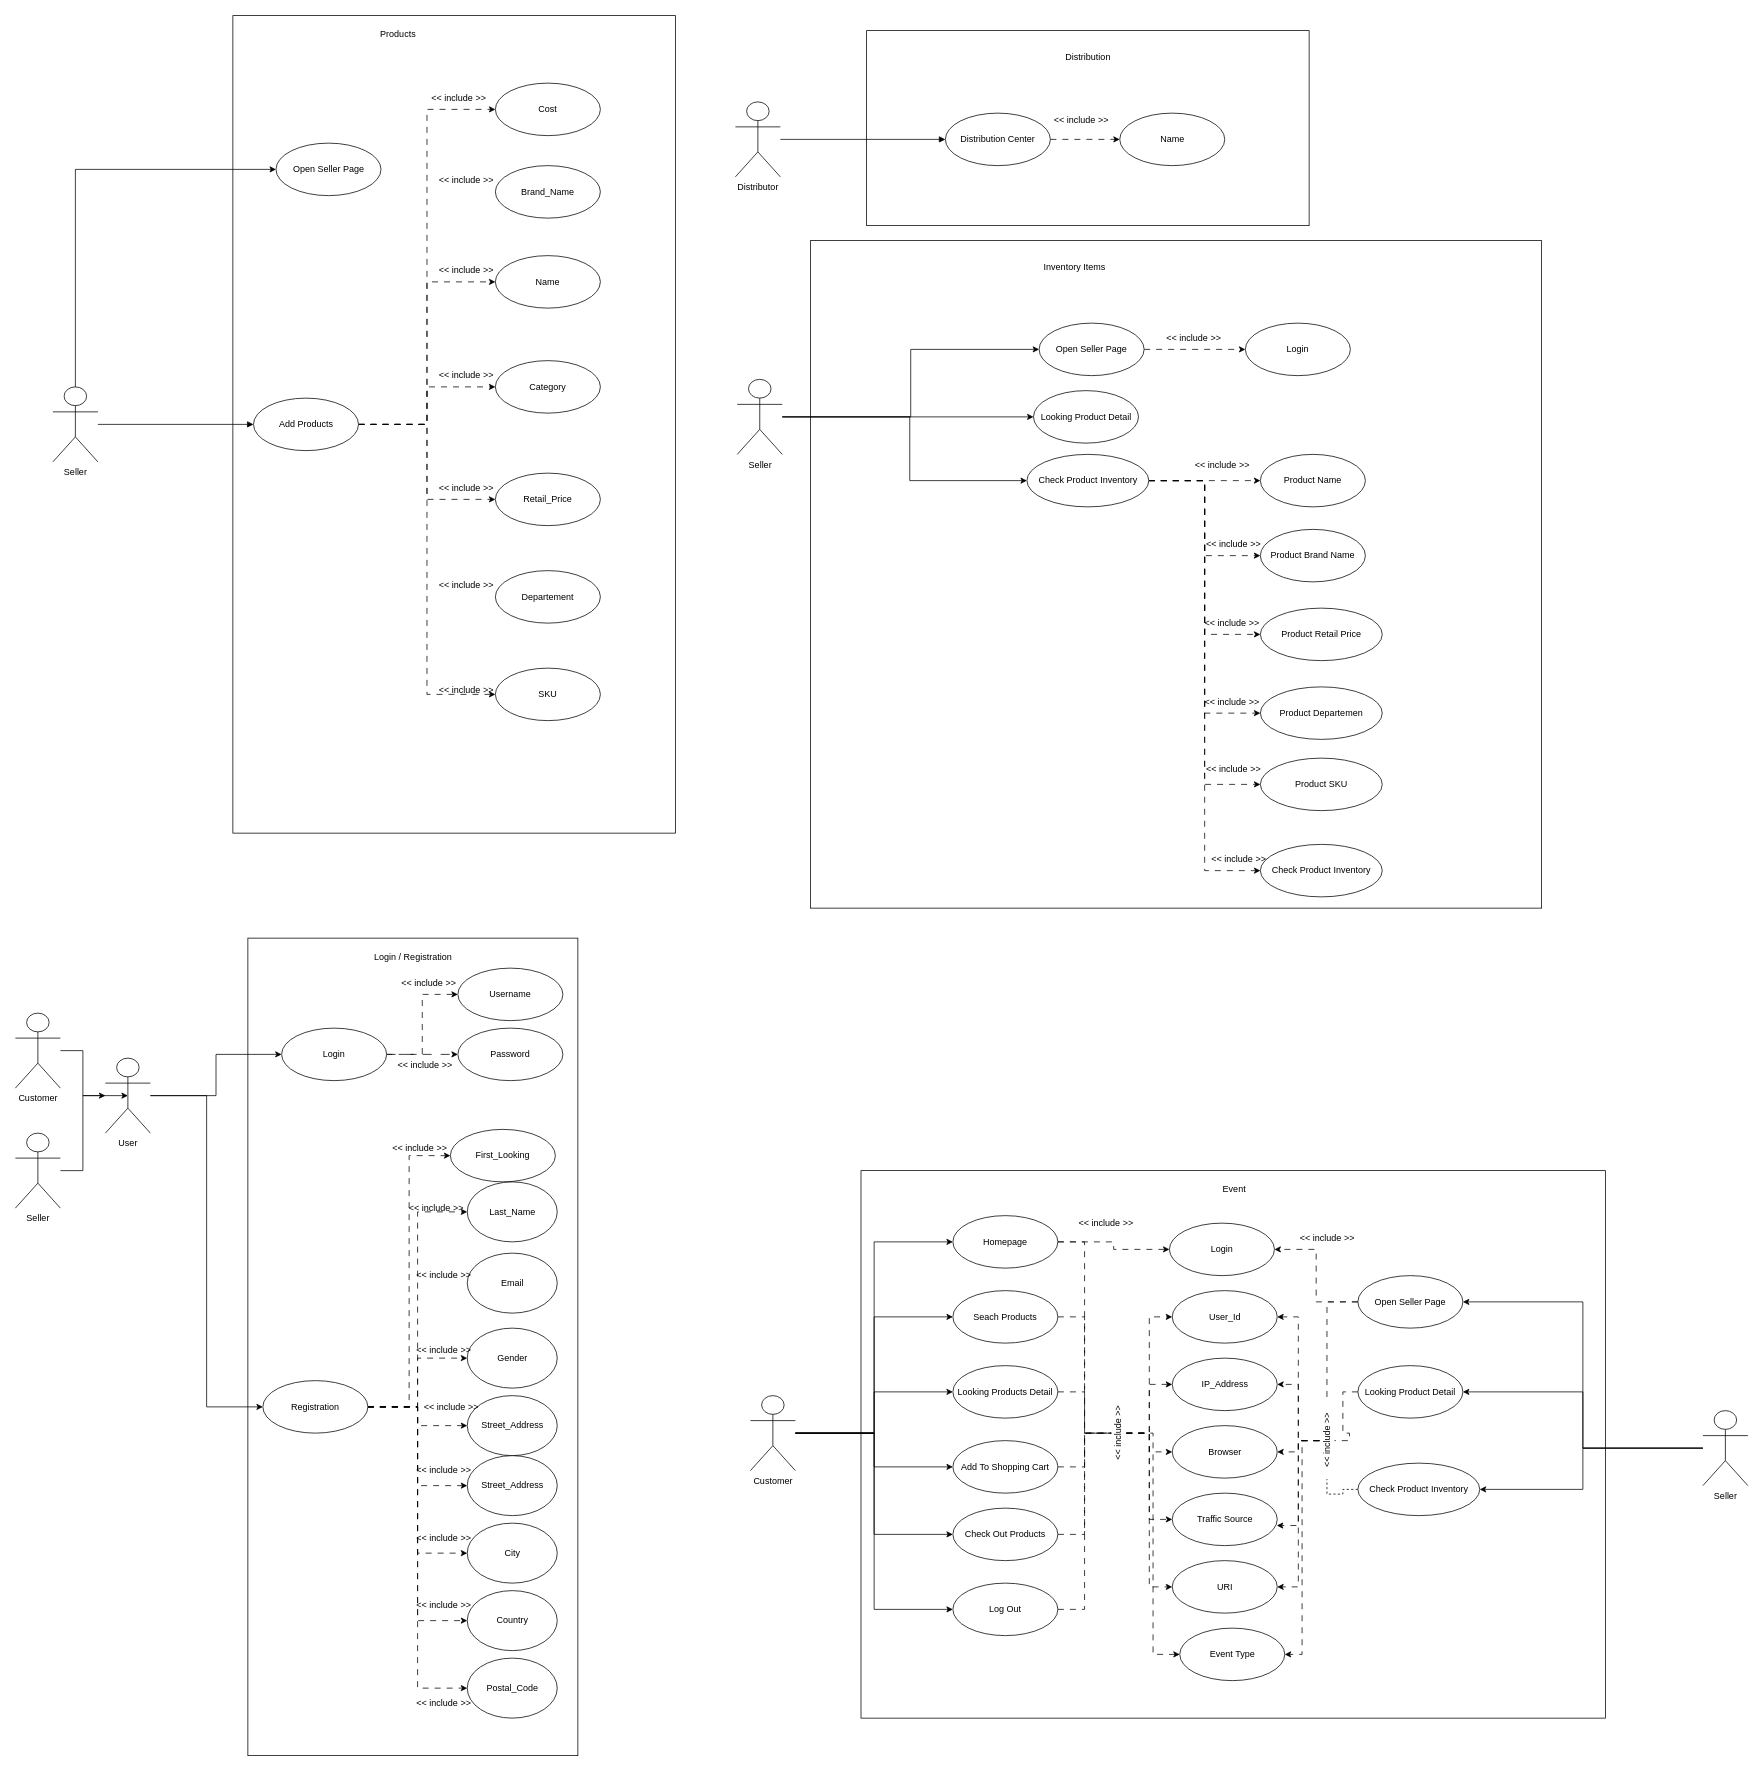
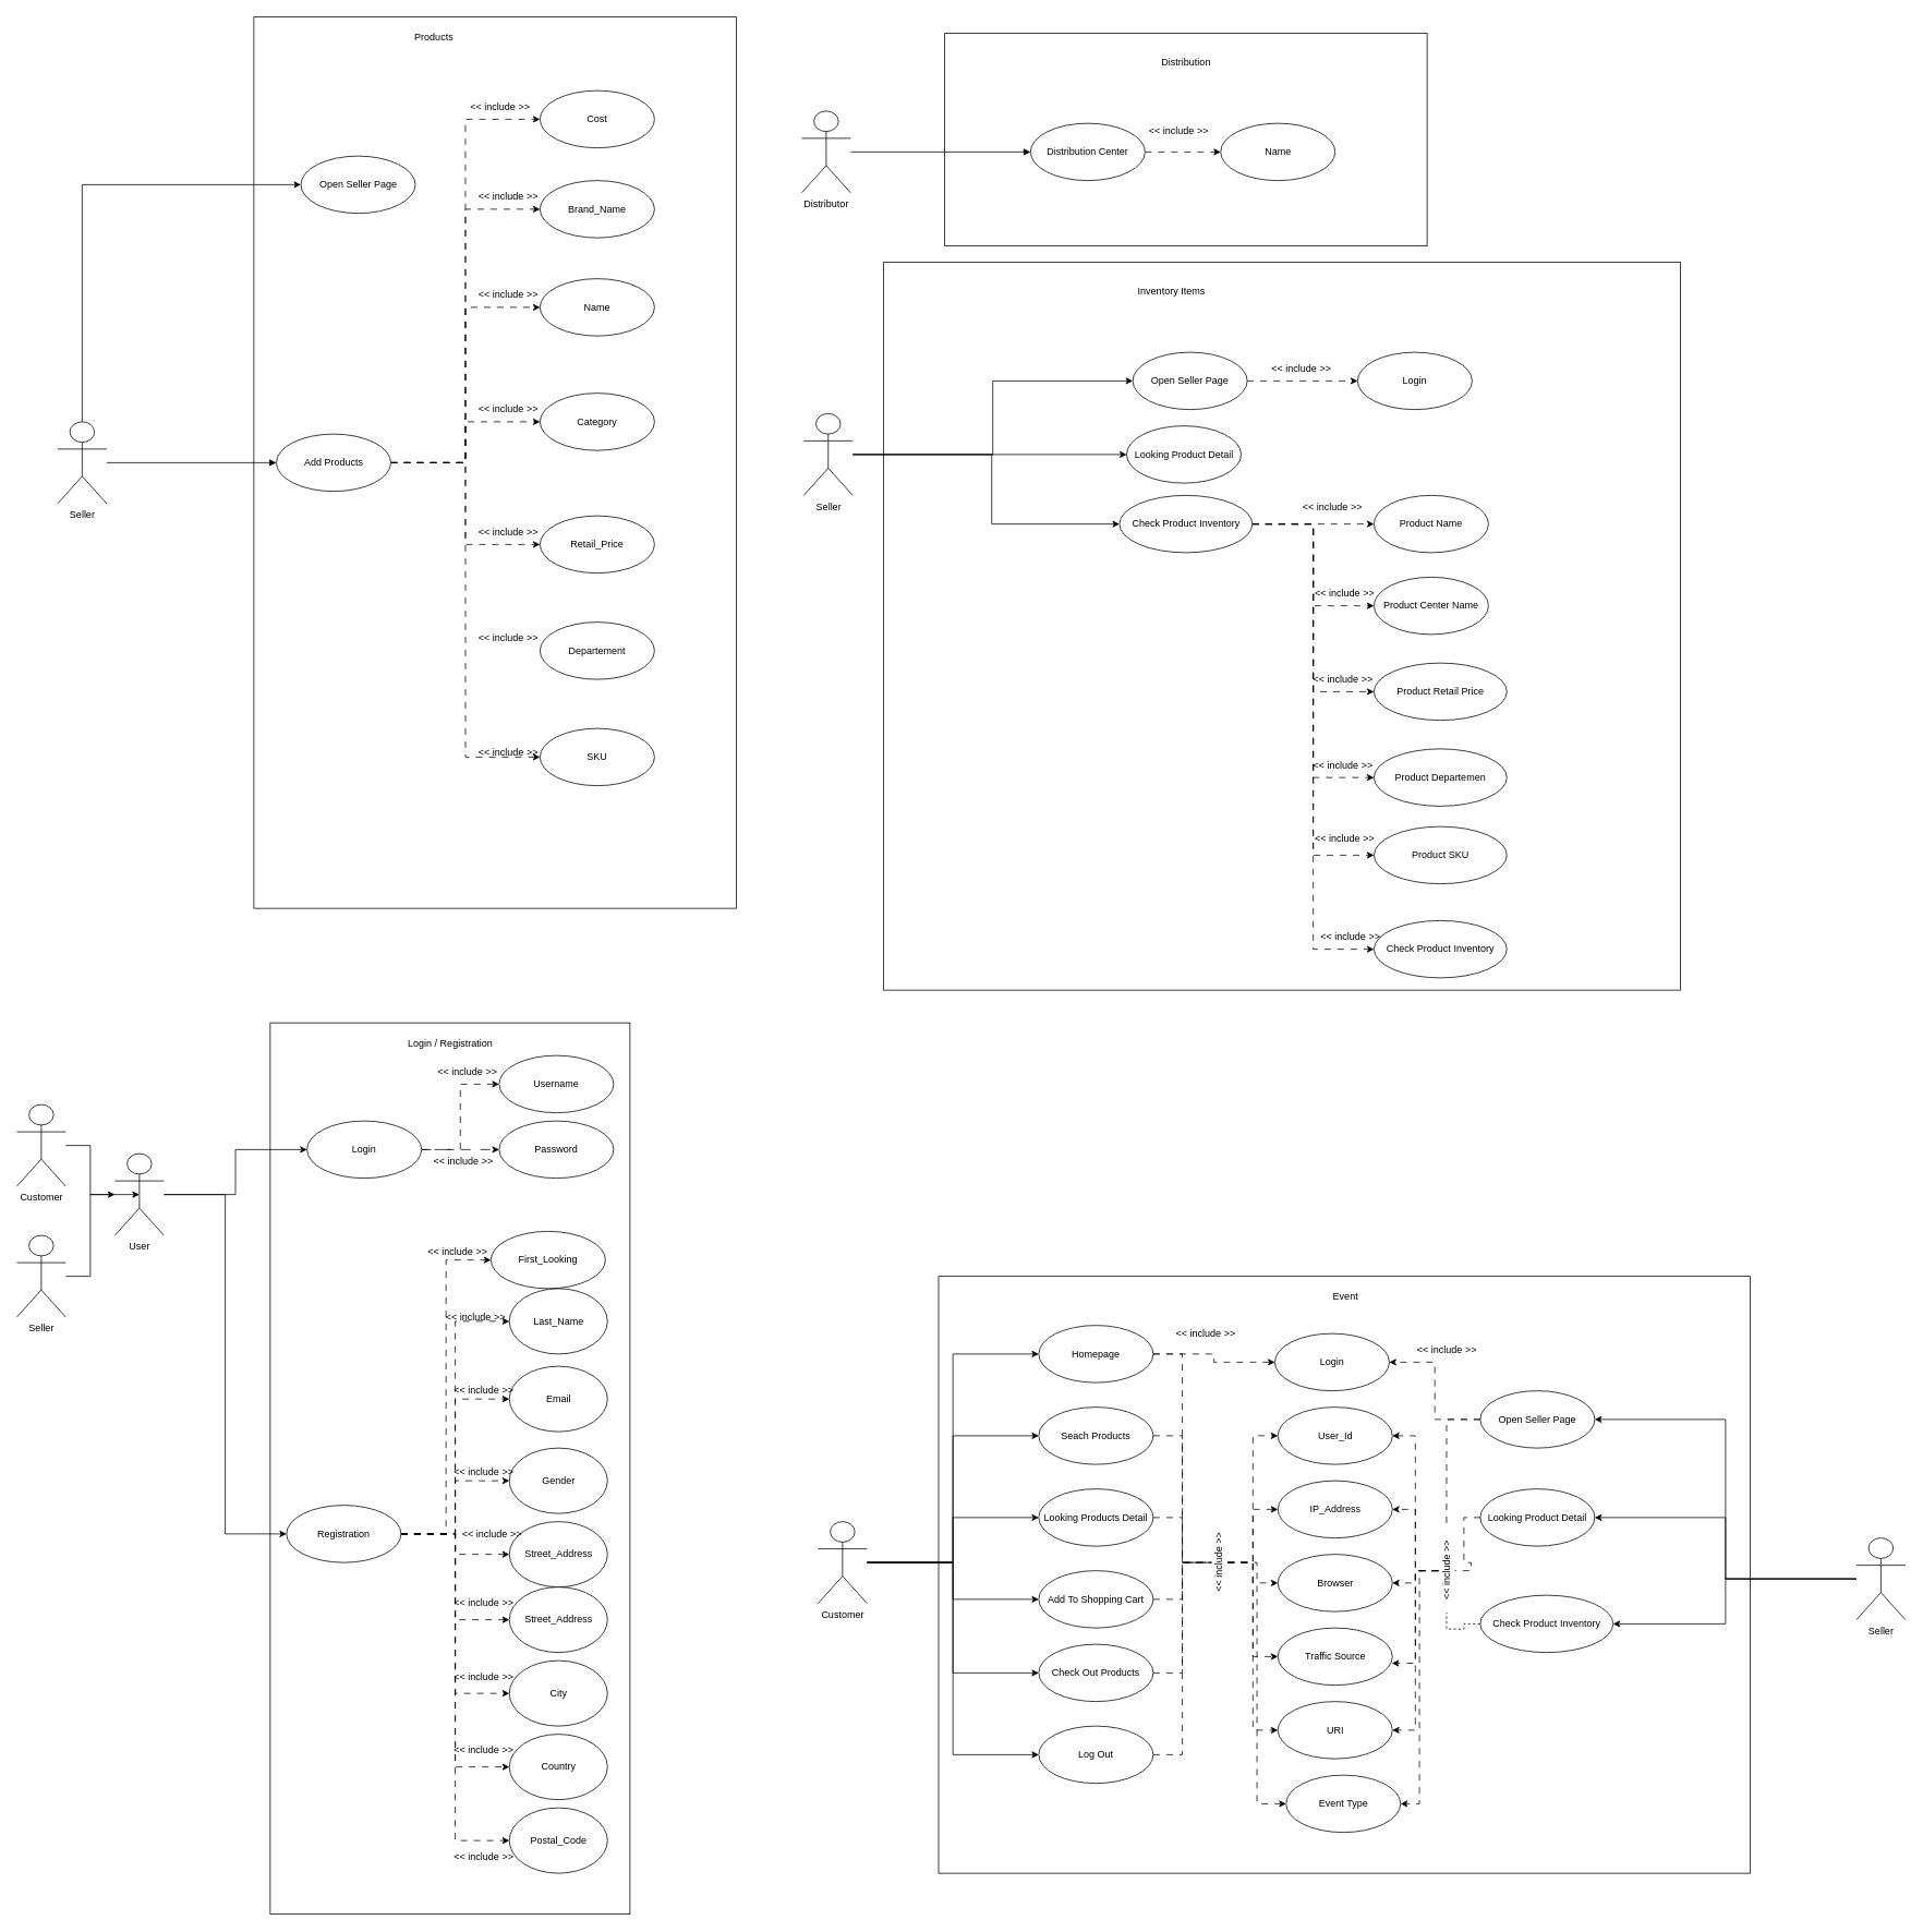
+ <mxCell id="50" style="edgeStyle=orthogonalEdgeStyle;rounded=0;orthogonalLoop=1;jettySize=auto;html=1;entryX=0;entryY=0.5;entryDx=0;entryDy=0;dashed=1;dashPattern=8 8;" edge="1" parent="1" source="56" target="58"><mxGeometry relative="1" as="geometry" /></mxCell>
- <mxCell id="120" value="Product Brand Name" style="ellipse;whiteSpace=wrap;html=1;" vertex="1" parent="1"><mxGeometry x="1680" y="705" width="140" height="70" as="geometry" /></mxCell>
+ <mxCell id="120" value="Product Center Name" style="ellipse;whiteSpace=wrap;html=1;" vertex="1" parent="1"><mxGeometry x="1680" y="705" width="140" height="70" as="geometry" /></mxCell>
+ <mxCell id="18" style="edgeStyle=orthogonalEdgeStyle;rounded=0;orthogonalLoop=1;jettySize=auto;html=1;entryX=0;entryY=0.5;entryDx=0;entryDy=0;dashed=1;dashPattern=8 8;" edge="1" parent="1" source="26" target="29"><mxGeometry relative="1" as="geometry" /></mxCell>
